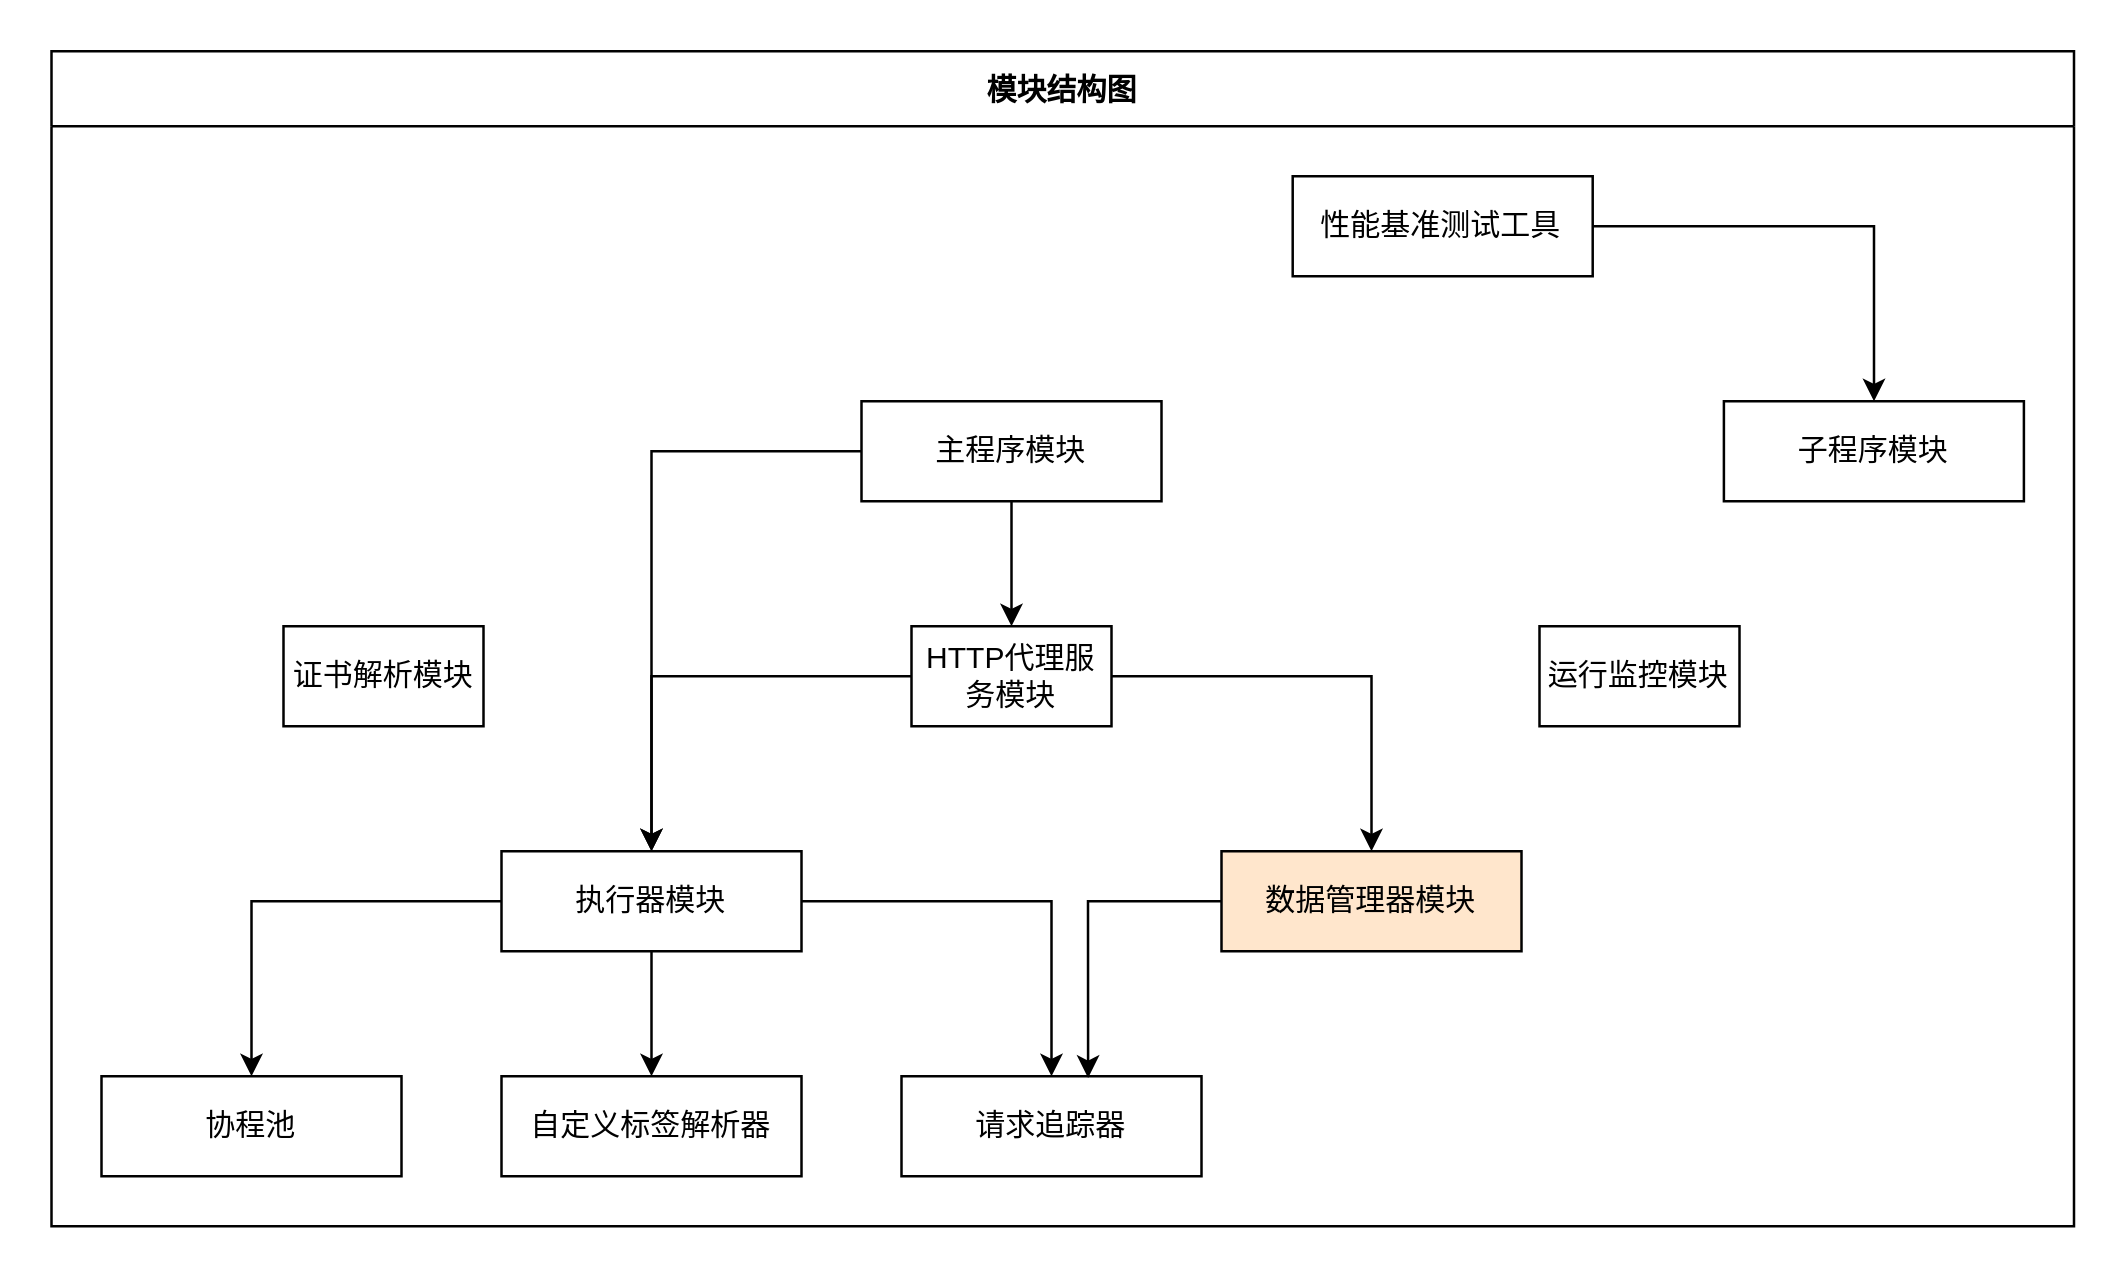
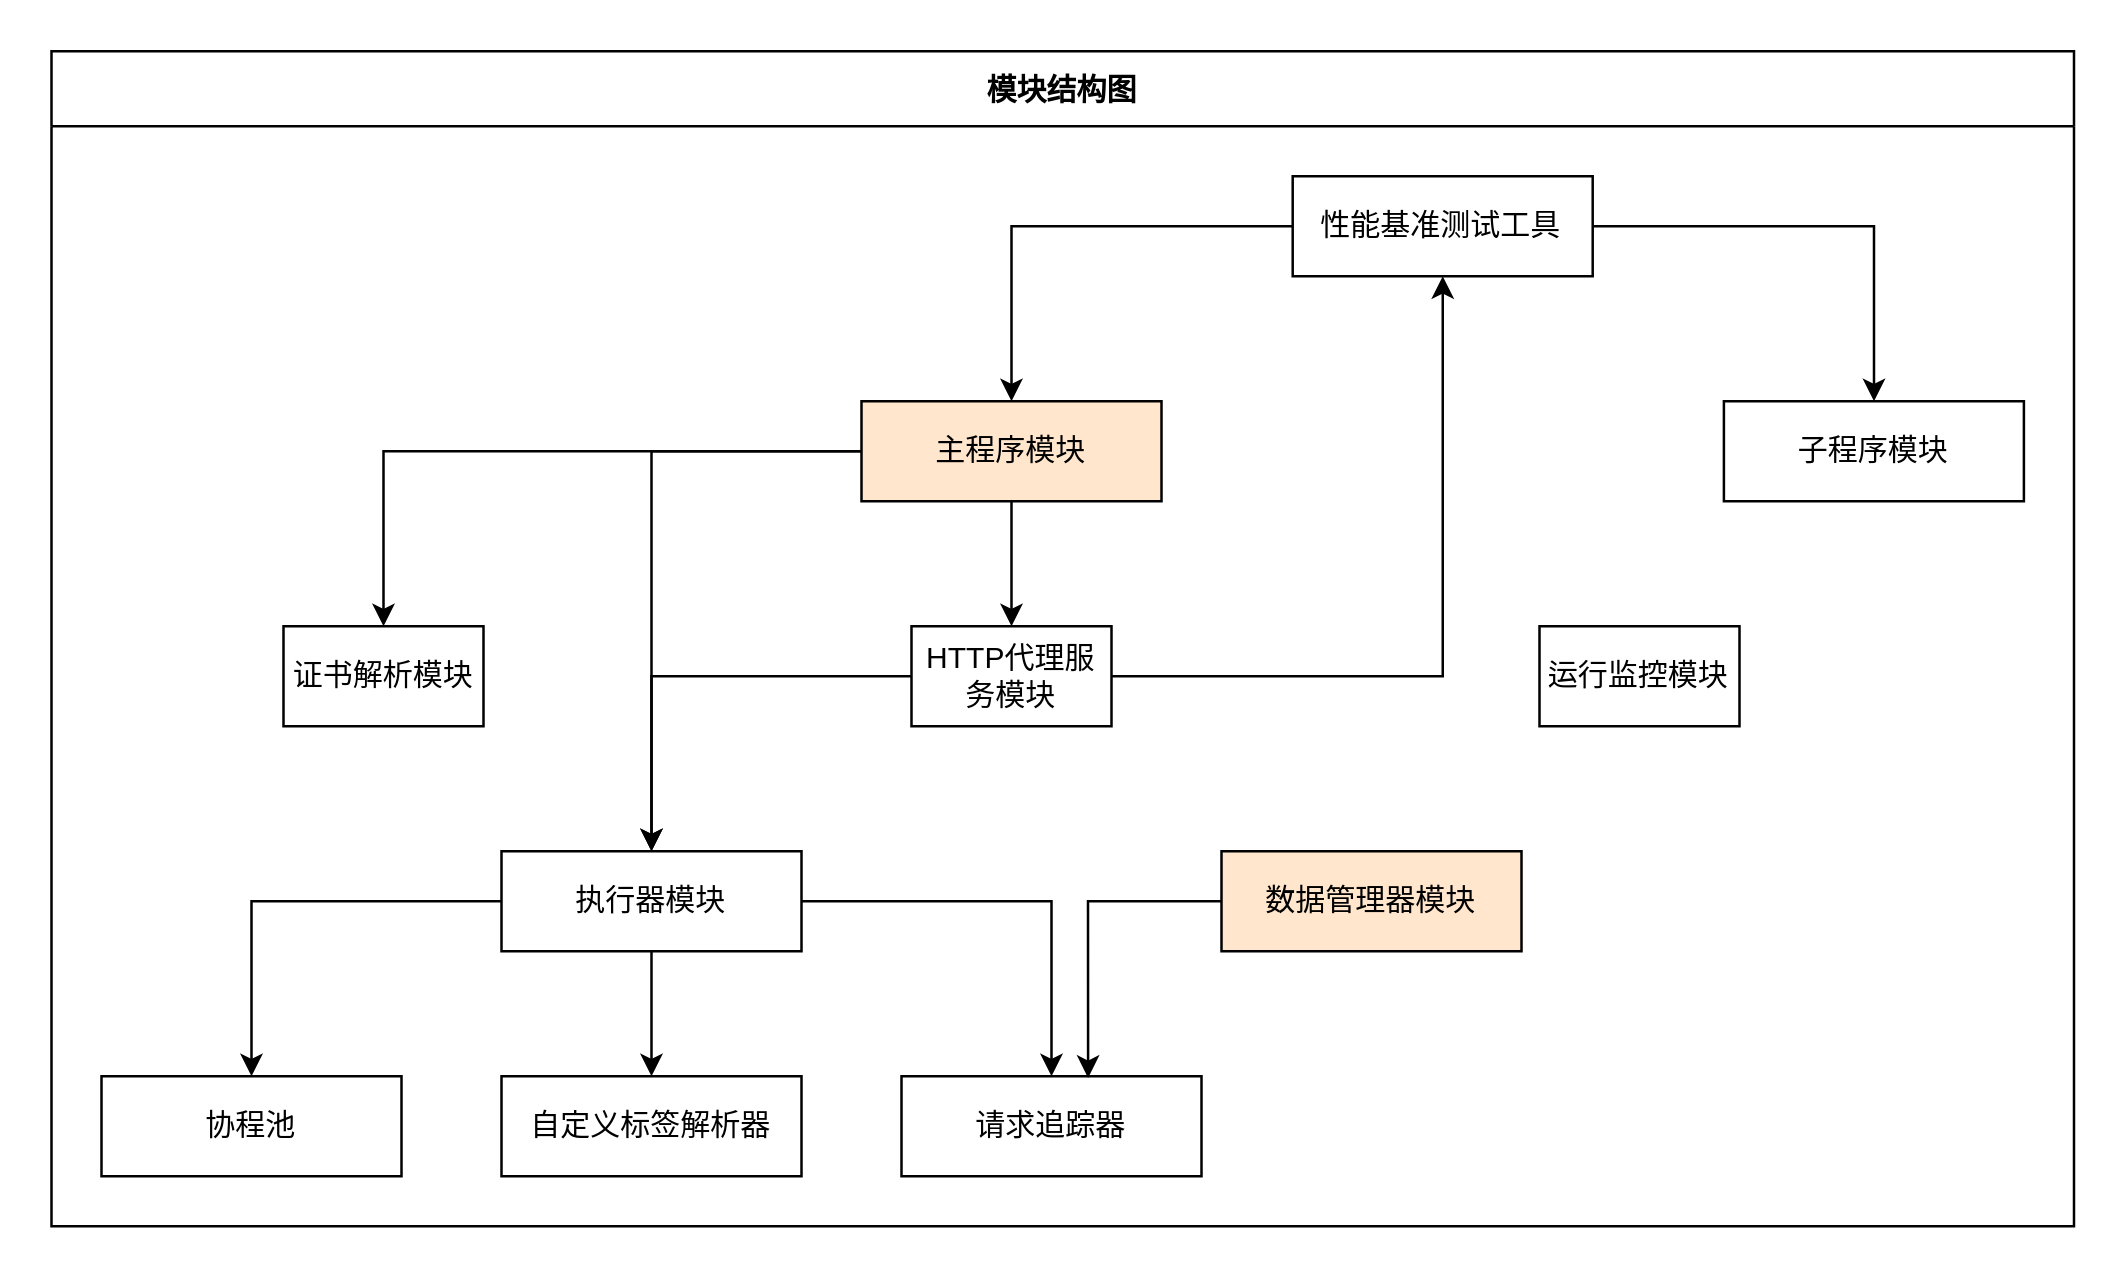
+ <mxCell id="3" style="edgeStyle=orthogonalEdgeStyle;rounded=0;orthogonalLoop=1;jettySize=auto;html=1;entryX=0.5;entryY=0;entryDx=0;entryDy=0;" parent="2" source="5" target="9" edge="1"><mxGeometry relative="1" as="geometry"><mxPoint x="-1944.36" y="130" as="targetPoint" /></mxGeometry></mxCell>
+ <mxCell id="6" style="edgeStyle=orthogonalEdgeStyle;rounded=0;orthogonalLoop=1;jettySize=auto;html=1;entryX=0.5;entryY=0;entryDx=0;entryDy=0;" parent="2" source="9" target="10" edge="1"><mxGeometry relative="1" as="geometry" /></mxCell>
- <mxCell id="9" value="主程序模块" style="whiteSpace=wrap;html=1;" parent="2" vertex="1"><mxGeometry x="324" y="140" width="120" height="40" as="geometry" /></mxCell>
+ <mxCell id="9" value="主程序模块" style="whiteSpace=wrap;html=1;fillColor=#ffe6cc;" parent="2" vertex="1"><mxGeometry x="324" y="140" width="120" height="40" as="geometry" /></mxCell>
- <mxCell id="13" style="edgeStyle=orthogonalEdgeStyle;rounded=0;orthogonalLoop=1;jettySize=auto;html=1;" edge="1" parent="2" source="14" target="20"><mxGeometry relative="1" as="geometry" /></mxCell>
+ <mxCell id="13" style="edgeStyle=orthogonalEdgeStyle;rounded=0;orthogonalLoop=1;jettySize=auto;html=1;" edge="1" parent="2" source="14" target="5"><mxGeometry relative="1" as="geometry" /></mxCell>
